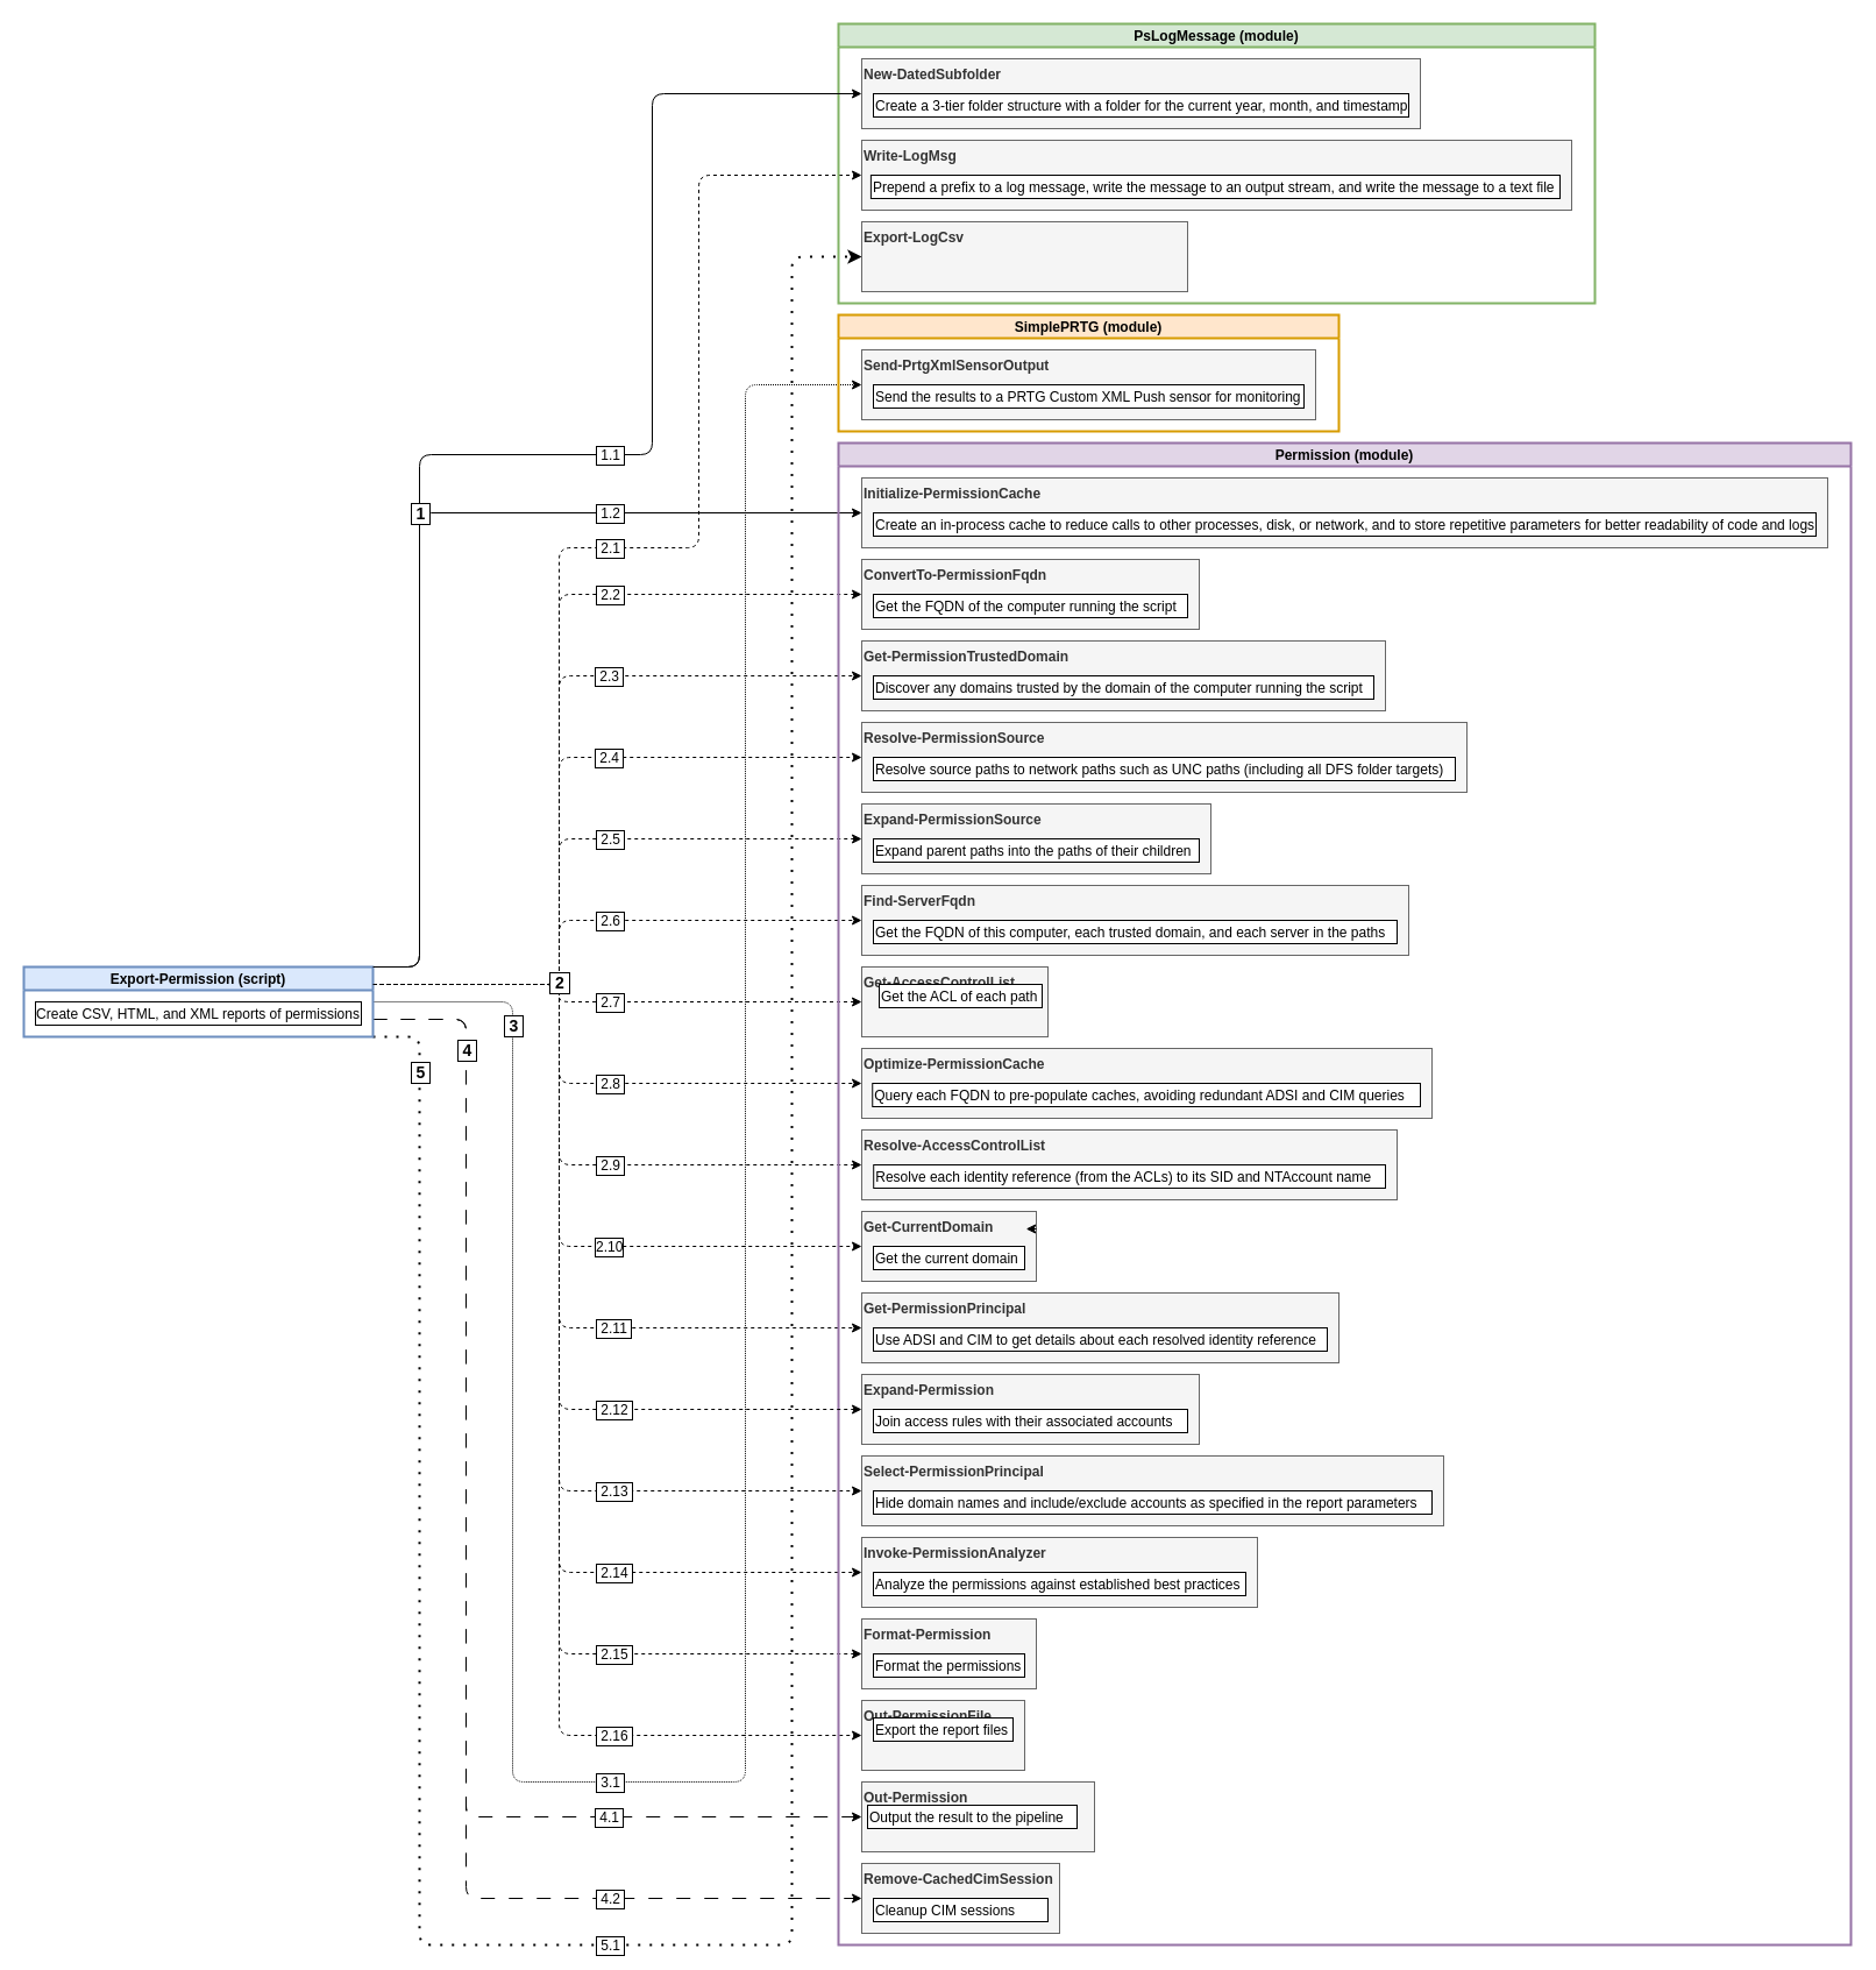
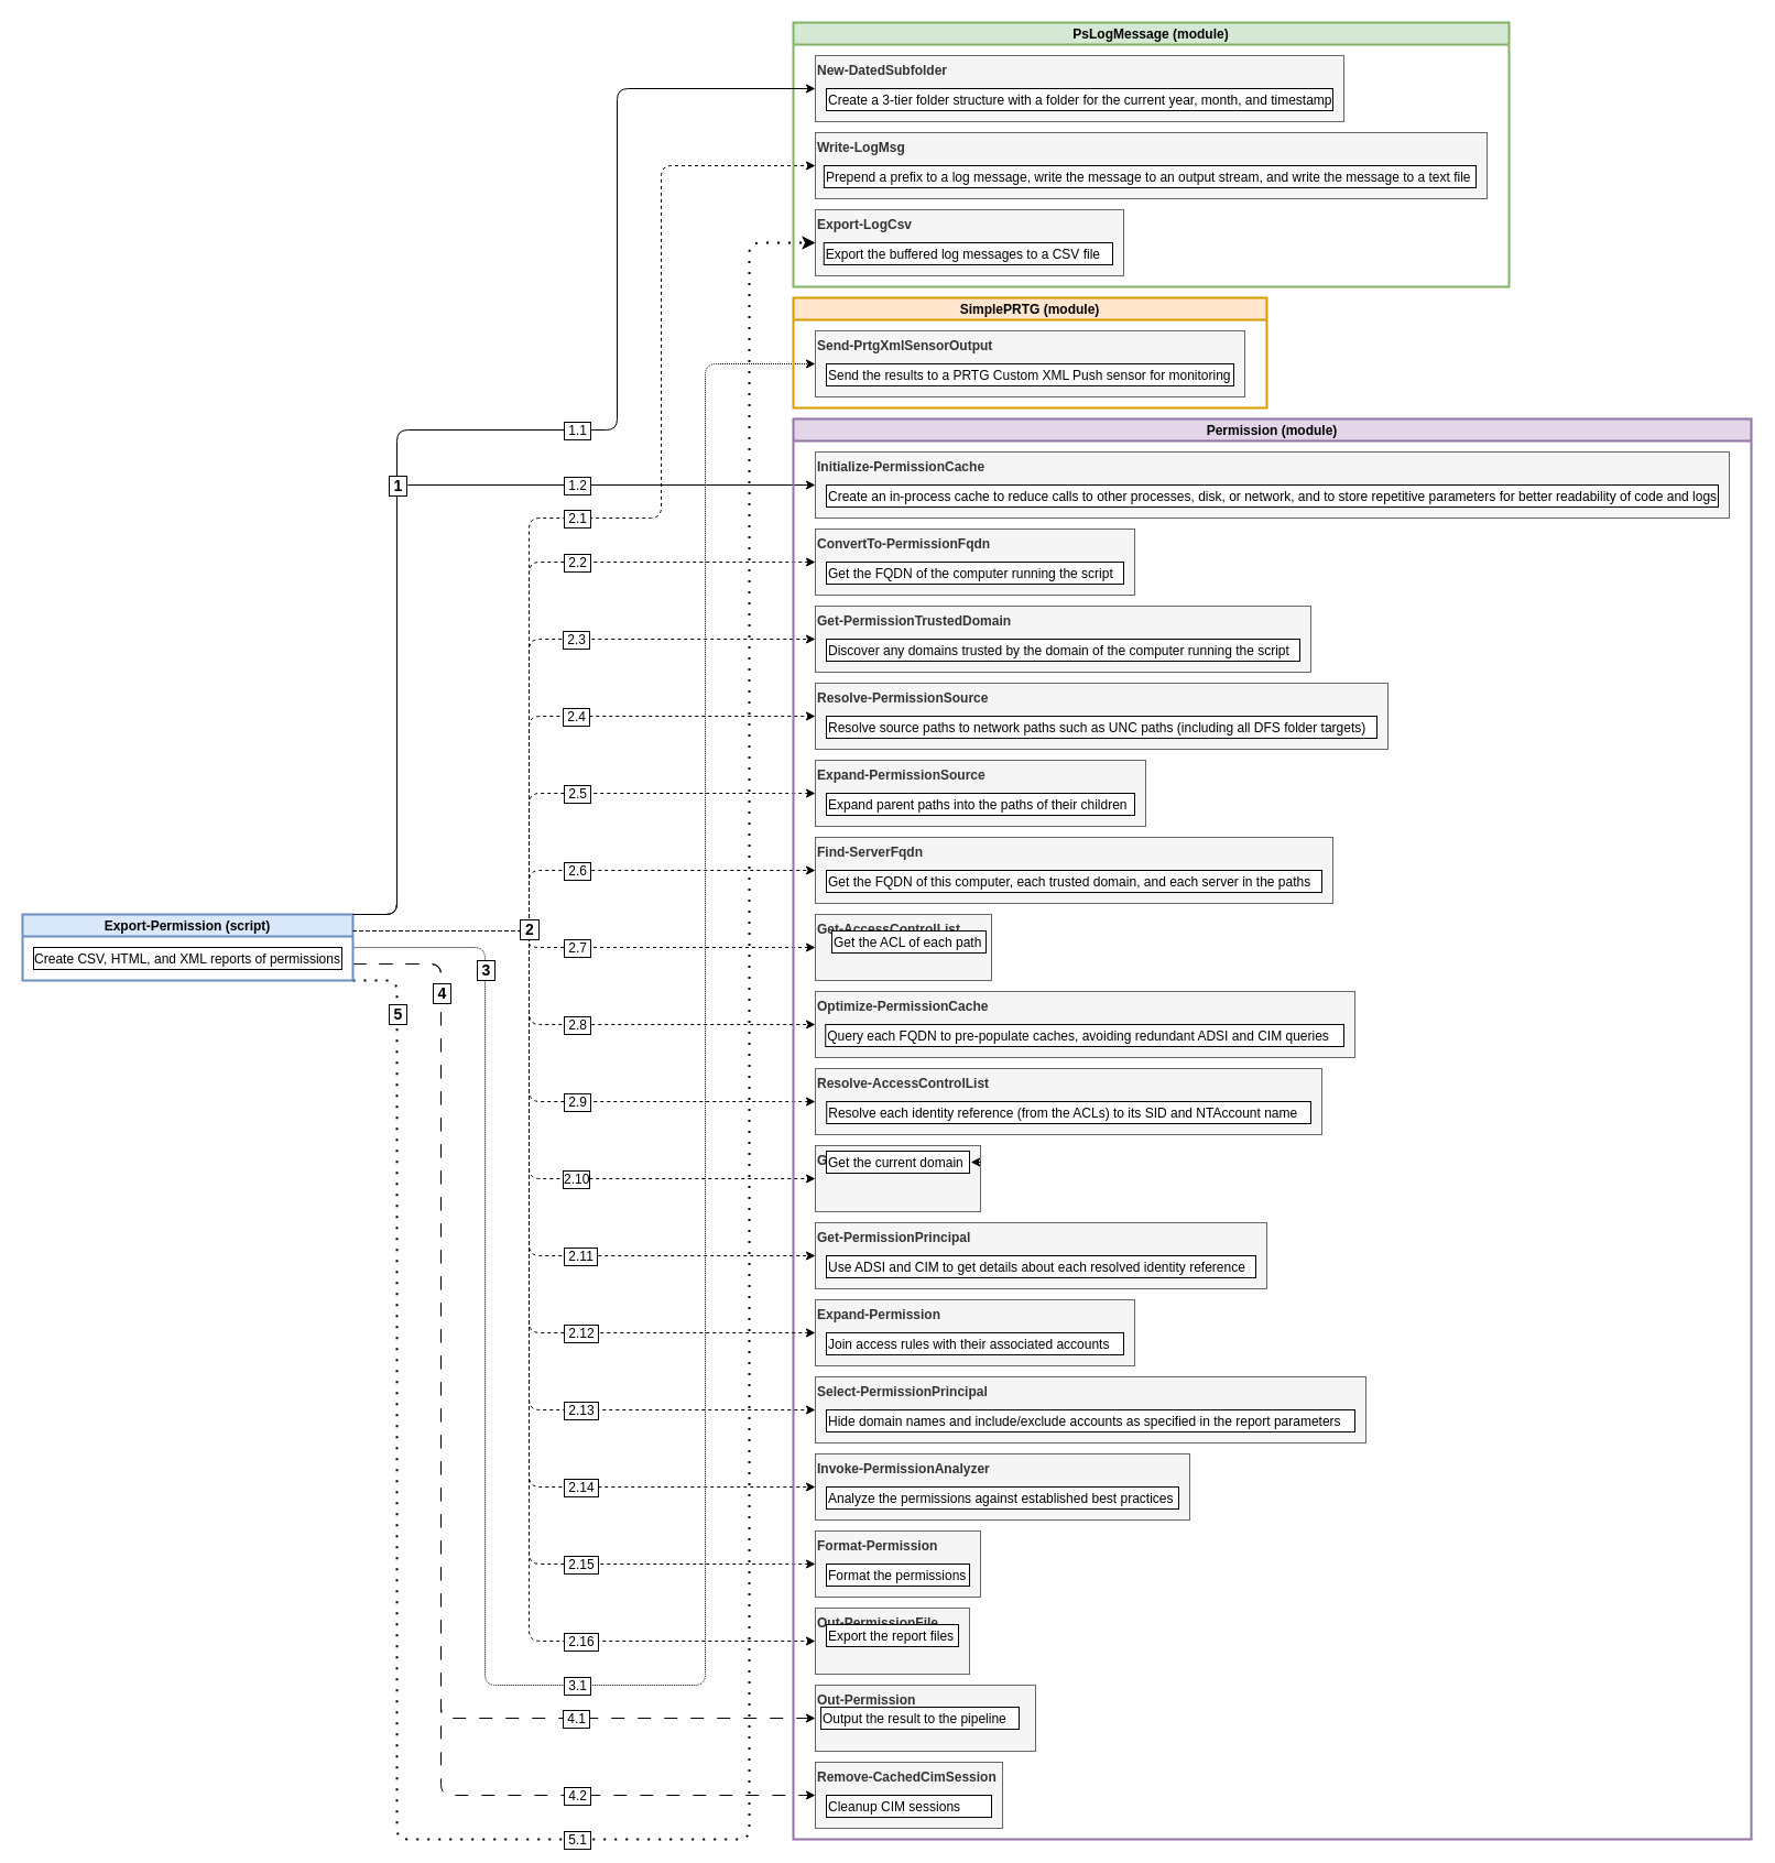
+ <mxCell id="91" value="Export the buffered log messages to a CSV file" style="shape=rectangle;align=left;" vertex="1" parent="90"><mxGeometry x="7.77" y="30" width="262.23" height="20" as="geometry" /></mxCell>
- <mxCell id="67" value="Get the current domain" style="shape=rectangle;align=left;" vertex="1" parent="66"><mxGeometry x="10" y="30" width="130" height="20" as="geometry" /></mxCell>
+ <mxCell id="67" value="Get the current domain" style="shape=rectangle;align=left;" vertex="1" parent="66"><mxGeometry x="10" y="5" width="130" height="20" as="geometry" /></mxCell>
